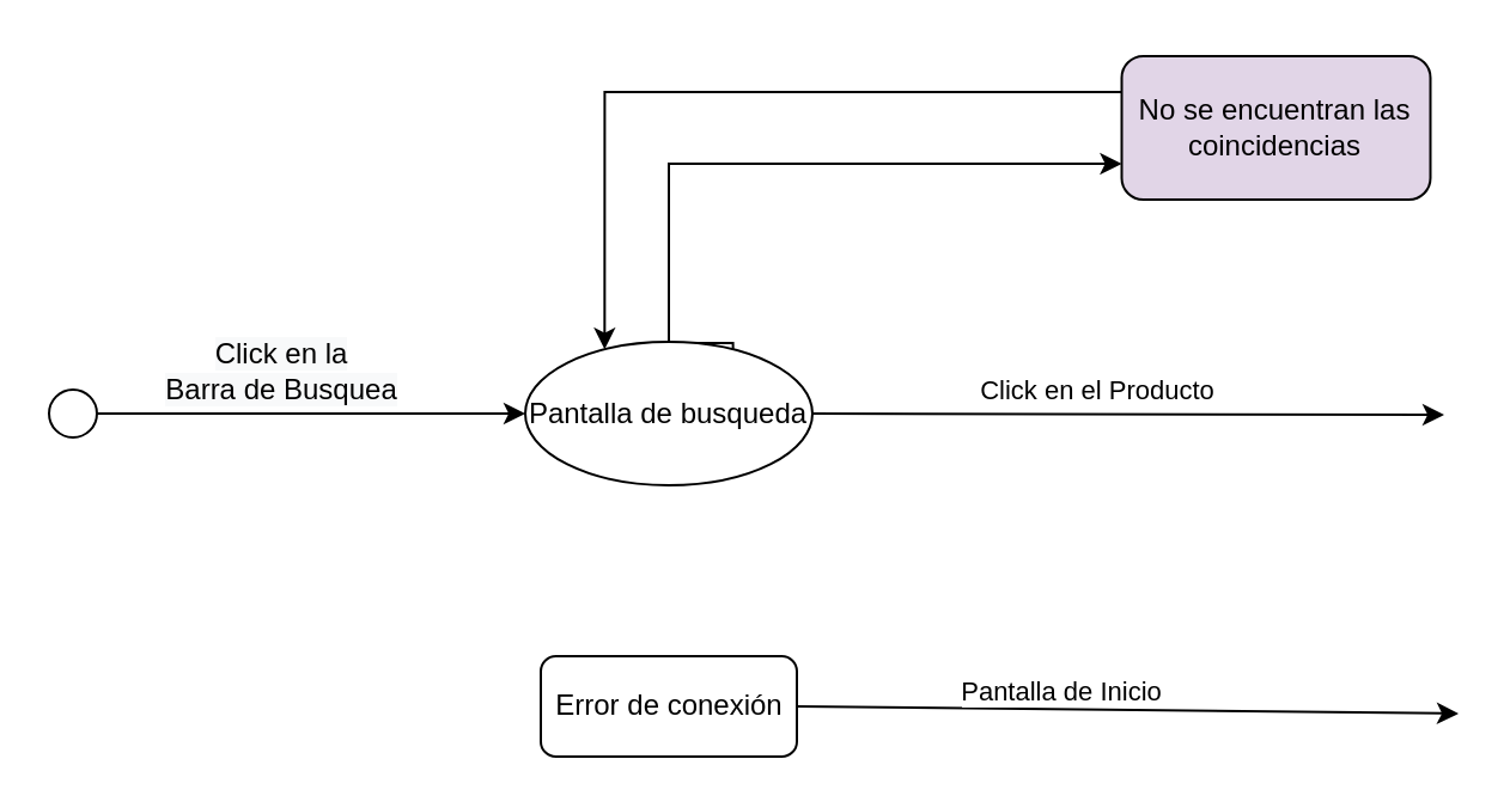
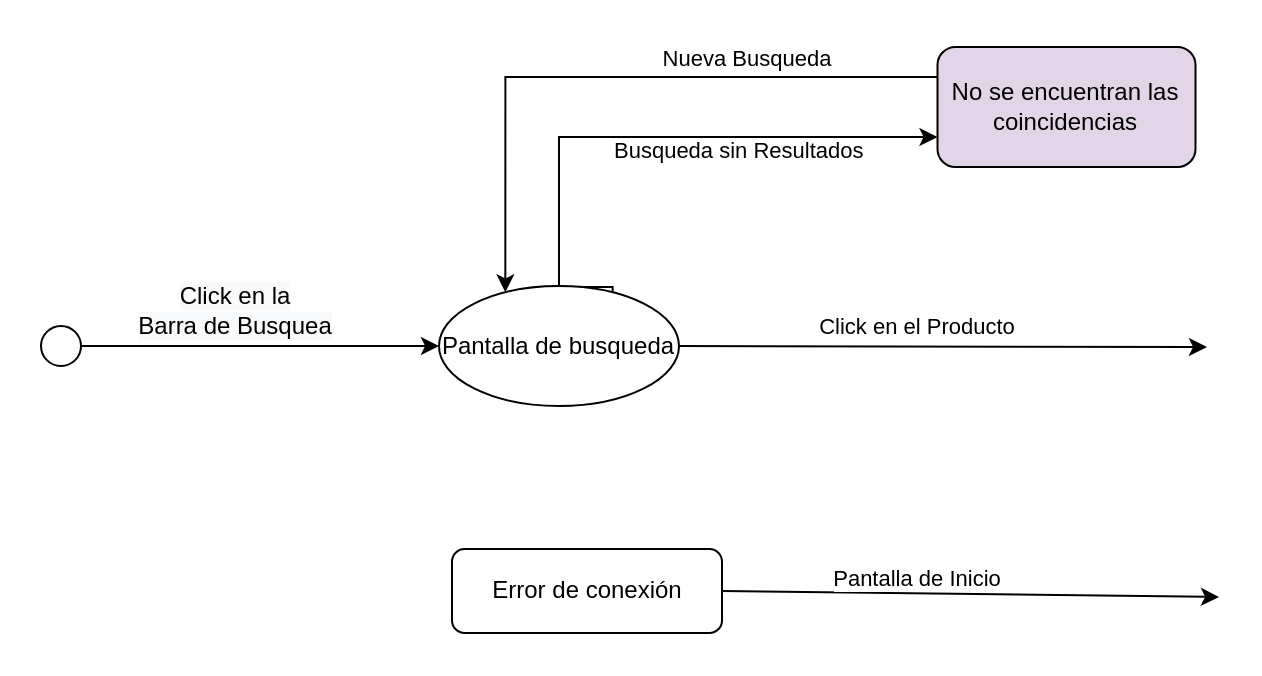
+ <mxCell id="15" value="&lt;span style=&quot;font-size: 11px ; background-color: rgb(255 , 255 , 255)&quot;&gt;Nueva Busqueda&lt;/span&gt;" style="text;html=1;align=center;verticalAlign=middle;resizable=0;points=[];autosize=1;strokeColor=none;fillColor=none;" parent="1" vertex="1"><mxGeometry x="325.75" y="20" width="94" height="18" as="geometry" /></mxCell>
+ <mxCell id="14" value="&lt;span style=&quot;color: rgb(0, 0, 0); font-family: helvetica; font-size: 11px; font-style: normal; font-weight: 400; letter-spacing: normal; text-align: center; text-indent: 0px; text-transform: none; word-spacing: 0px; background-color: rgb(255, 255, 255); display: inline; float: none;&quot;&gt;Busqueda sin Resultados&lt;/span&gt;" style="text;whiteSpace=wrap;html=1;" parent="1" vertex="1"><mxGeometry x="305" y="61" width="145" height="28" as="geometry" /></mxCell>
- <mxCell id="6" value="&lt;span&gt;Error de conexión&lt;/span&gt;" style="rounded=1;whiteSpace=wrap;html=1;" parent="1" vertex="1"><mxGeometry x="225.5" y="274" width="107" height="42" as="geometry" /></mxCell>
+ <mxCell id="6" value="&lt;span&gt;Error de conexión&lt;/span&gt;" style="rounded=1;whiteSpace=wrap;html=1;" parent="1" vertex="1"><mxGeometry x="225.5" y="274" width="135" height="42" as="geometry" /></mxCell>
